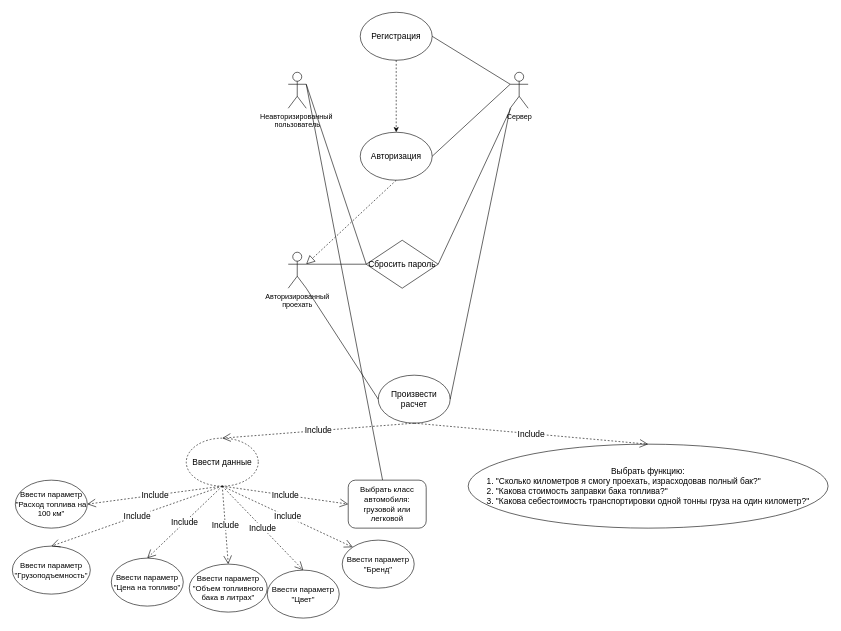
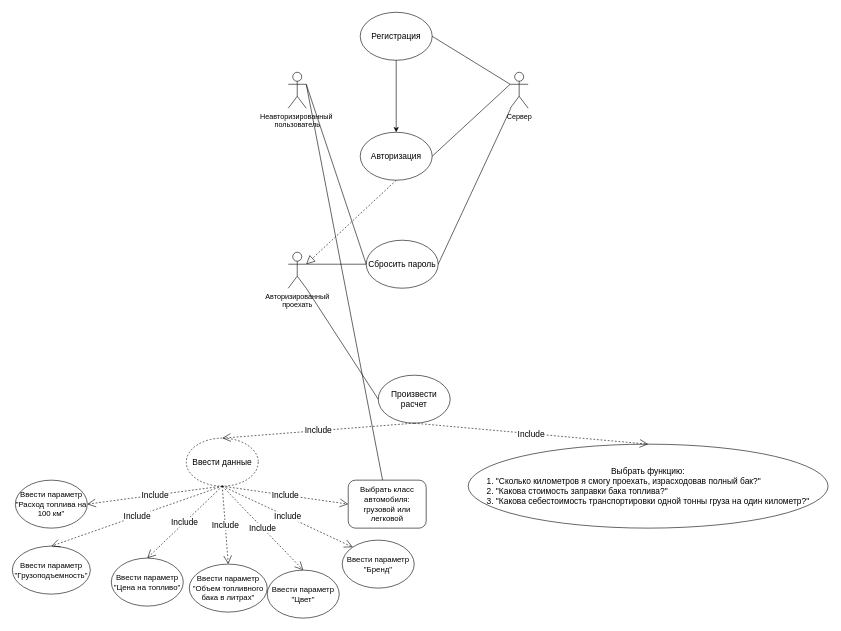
- <mxCell id="6" value="" style="endArrow=classic;html=1;rounded=0;exitX=0.5;exitY=1;exitDx=0;exitDy=0;entryX=0.5;entryY=0;entryDx=0;entryDy=0;dashed=1;" parent="1" source="3" target="5" edge="1"><mxGeometry width="50" height="50" relative="1" as="geometry"><mxPoint x="660" y="170" as="sourcePoint" /><mxPoint x="710" y="120" as="targetPoint" /></mxGeometry></mxCell>
+ <mxCell id="6" value="" style="endArrow=classic;html=1;rounded=0;exitX=0.5;exitY=1;exitDx=0;exitDy=0;entryX=0.5;entryY=0;entryDx=0;entryDy=0;" parent="1" source="3" target="5" edge="1"><mxGeometry width="50" height="50" relative="1" as="geometry"><mxPoint x="660" y="170" as="sourcePoint" /><mxPoint x="710" y="120" as="targetPoint" /></mxGeometry></mxCell>
- <mxCell id="32" value="" style="endArrow=none;html=1;rounded=0;exitX=1;exitY=0.5;exitDx=0;exitDy=0;entryX=0;entryY=1;entryDx=0;entryDy=0;entryPerimeter=0;" parent="1" source="30" target="7" edge="1"><mxGeometry width="50" height="50" relative="1" as="geometry"><mxPoint x="900" y="670" as="sourcePoint" /><mxPoint x="950" y="620" as="targetPoint" /></mxGeometry></mxCell>
- <mxCell id="12" value="&lt;font style=&quot;font-size: 14px;&quot;&gt;Сбросить пароль&lt;/font&gt;" style="rhombus;whiteSpace=wrap;html=1;" parent="1" vertex="1"><mxGeometry x="610" y="400" width="120" height="80" as="geometry" /></mxCell>
+ <mxCell id="12" value="&lt;font style=&quot;font-size: 14px;&quot;&gt;Сбросить пароль&lt;/font&gt;" style="ellipse;whiteSpace=wrap;html=1;" parent="1" vertex="1"><mxGeometry x="610" y="400" width="120" height="80" as="geometry" /></mxCell>
